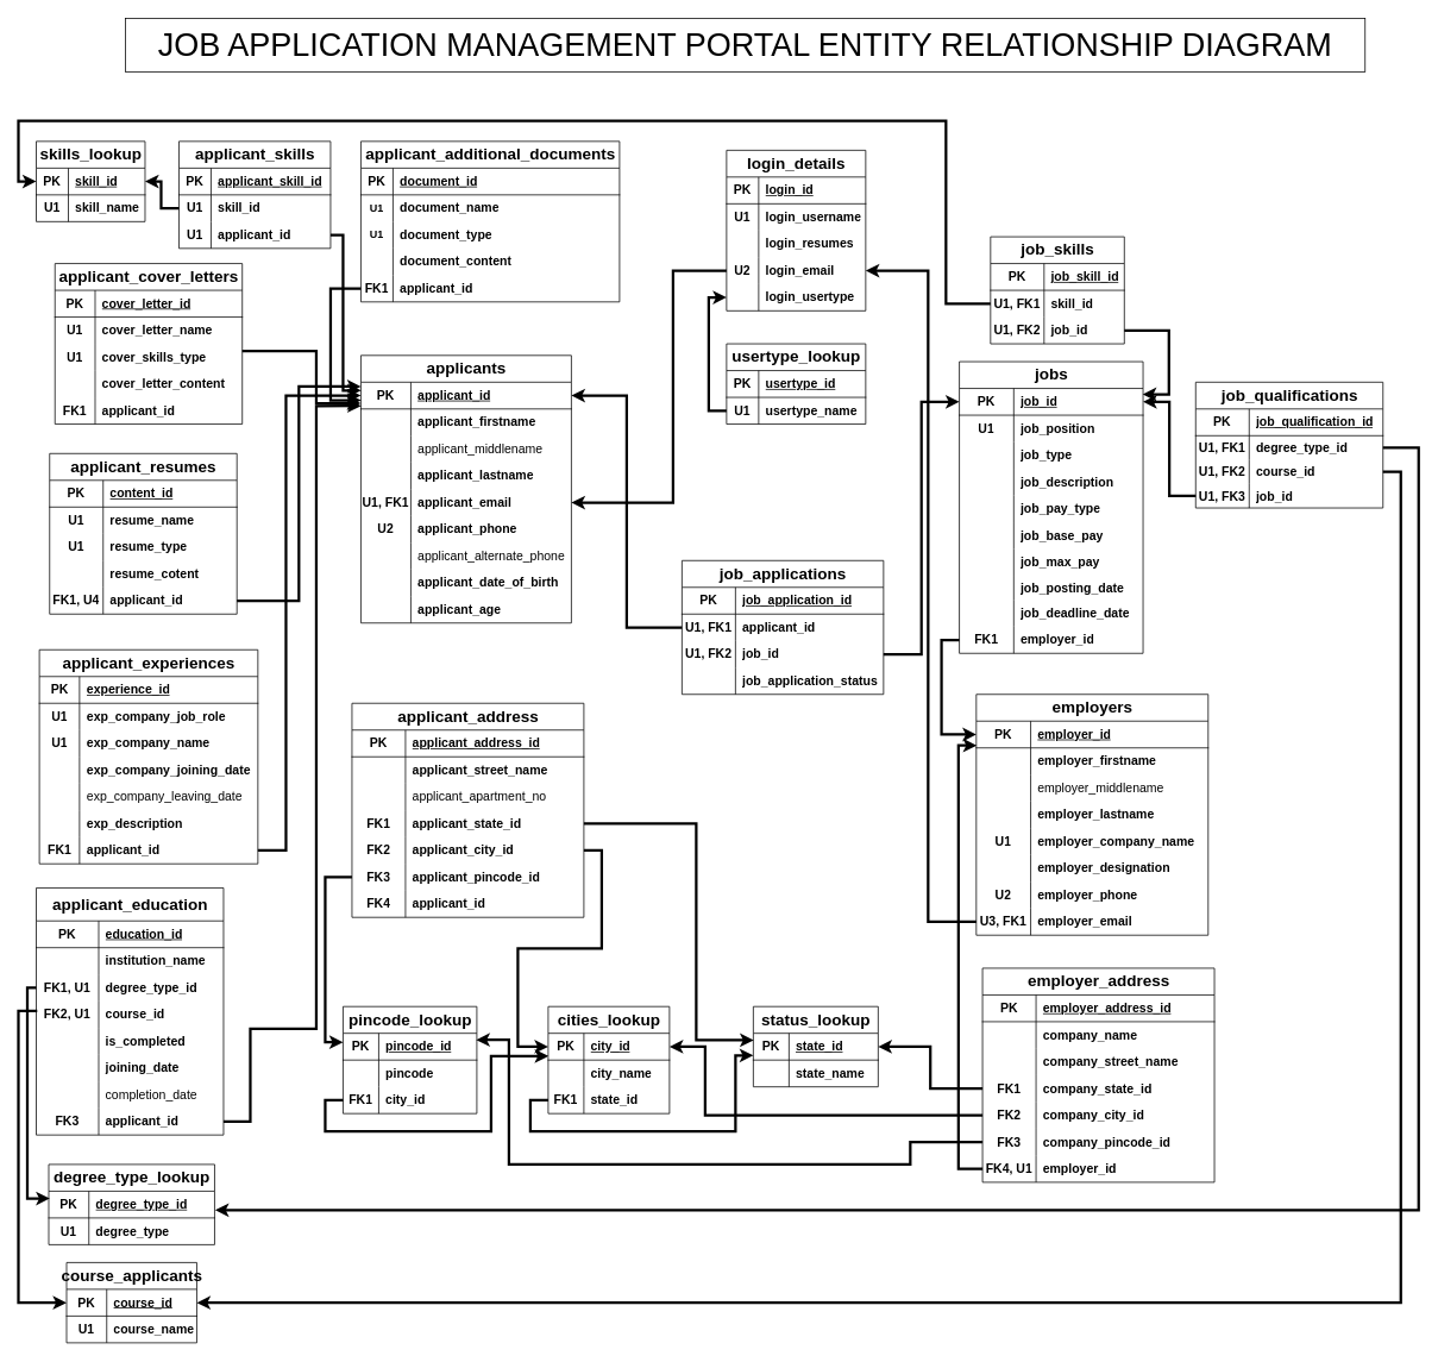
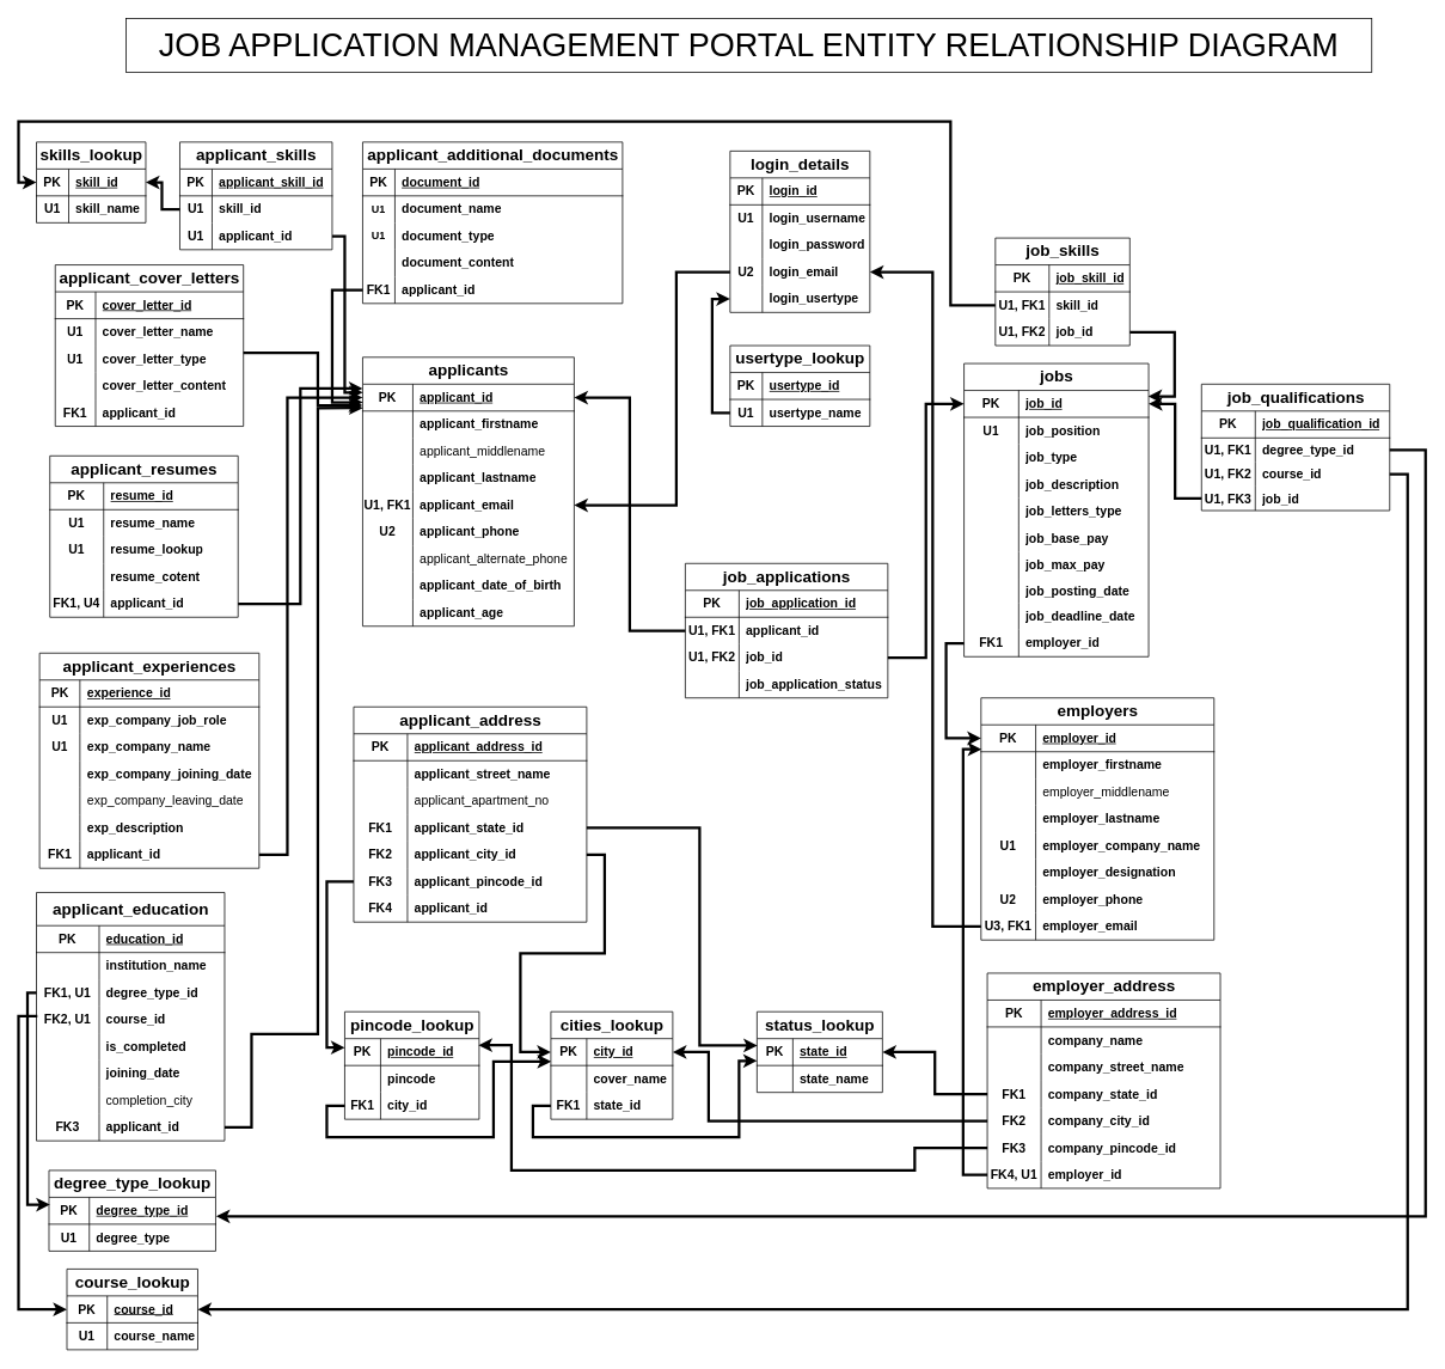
- <mxCell id="11" value="&lt;b style=&quot;border-color: var(--border-color); font-size: 14px;&quot;&gt;login_resumes&lt;/b&gt;" style="shape=partialRectangle;connectable=0;fillColor=none;top=0;left=0;bottom=0;right=0;align=left;spacingLeft=6;overflow=hidden;whiteSpace=wrap;html=1;" parent="9" vertex="1"><mxGeometry x="36" width="120" height="30" as="geometry"><mxRectangle width="120" height="30" as="alternateBounds" /></mxGeometry></mxCell>
+ <mxCell id="11" value="&lt;b style=&quot;border-color: var(--border-color); font-size: 14px;&quot;&gt;login_password&lt;/b&gt;" style="shape=partialRectangle;connectable=0;fillColor=none;top=0;left=0;bottom=0;right=0;align=left;spacingLeft=6;overflow=hidden;whiteSpace=wrap;html=1;" parent="9" vertex="1"><mxGeometry x="36" width="120" height="30" as="geometry"><mxRectangle width="120" height="30" as="alternateBounds" /></mxGeometry></mxCell>
- <mxCell id="63" value="&lt;span style=&quot;font-size: 14px;&quot;&gt;&lt;b&gt;cover_skills_type&lt;/b&gt;&lt;/span&gt;" style="shape=partialRectangle;connectable=0;fillColor=none;top=0;left=0;bottom=0;right=0;align=left;spacingLeft=6;overflow=hidden;whiteSpace=wrap;html=1;" parent="61" vertex="1"><mxGeometry x="45" width="165" height="30" as="geometry"><mxRectangle width="165" height="30" as="alternateBounds" /></mxGeometry></mxCell>
+ <mxCell id="63" value="&lt;span style=&quot;font-size: 14px;&quot;&gt;&lt;b&gt;cover_letter_type&lt;/b&gt;&lt;/span&gt;" style="shape=partialRectangle;connectable=0;fillColor=none;top=0;left=0;bottom=0;right=0;align=left;spacingLeft=6;overflow=hidden;whiteSpace=wrap;html=1;" parent="61" vertex="1"><mxGeometry x="45" width="165" height="30" as="geometry"><mxRectangle width="165" height="30" as="alternateBounds" /></mxGeometry></mxCell>
- <mxCell id="120" value="&lt;font style=&quot;font-size: 14px;&quot;&gt;content_id&lt;/font&gt;" style="shape=partialRectangle;connectable=0;fillColor=none;top=0;left=0;bottom=0;right=0;align=left;spacingLeft=6;fontStyle=5;overflow=hidden;whiteSpace=wrap;html=1;" parent="118" vertex="1"><mxGeometry x="60" width="150" height="30" as="geometry"><mxRectangle width="150" height="30" as="alternateBounds" /></mxGeometry></mxCell>
+ <mxCell id="120" value="&lt;font style=&quot;font-size: 14px;&quot;&gt;resume_id&lt;/font&gt;" style="shape=partialRectangle;connectable=0;fillColor=none;top=0;left=0;bottom=0;right=0;align=left;spacingLeft=6;fontStyle=5;overflow=hidden;whiteSpace=wrap;html=1;" parent="118" vertex="1"><mxGeometry x="60" width="150" height="30" as="geometry"><mxRectangle width="150" height="30" as="alternateBounds" /></mxGeometry></mxCell>
- <mxCell id="286" value="&lt;span style=&quot;font-size: 14px;&quot;&gt;&lt;b&gt;job_pay_type&lt;/b&gt;&lt;/span&gt;" style="shape=partialRectangle;connectable=0;fillColor=none;top=0;left=0;bottom=0;right=0;align=left;spacingLeft=6;overflow=hidden;whiteSpace=wrap;html=1;" parent="284" vertex="1"><mxGeometry x="61" width="145" height="30" as="geometry"><mxRectangle width="145" height="30" as="alternateBounds" /></mxGeometry></mxCell>
+ <mxCell id="286" value="&lt;span style=&quot;font-size: 14px;&quot;&gt;&lt;b&gt;job_letters_type&lt;/b&gt;&lt;/span&gt;" style="shape=partialRectangle;connectable=0;fillColor=none;top=0;left=0;bottom=0;right=0;align=left;spacingLeft=6;overflow=hidden;whiteSpace=wrap;html=1;" parent="284" vertex="1"><mxGeometry x="61" width="145" height="30" as="geometry"><mxRectangle width="145" height="30" as="alternateBounds" /></mxGeometry></mxCell>
- <mxCell id="126" value="&lt;font style=&quot;font-size: 14px;&quot;&gt;&lt;b&gt;resume_type&lt;/b&gt;&lt;/font&gt;" style="shape=partialRectangle;connectable=0;fillColor=none;top=0;left=0;bottom=0;right=0;align=left;spacingLeft=6;overflow=hidden;whiteSpace=wrap;html=1;" parent="124" vertex="1"><mxGeometry x="60" width="150" height="30" as="geometry"><mxRectangle width="150" height="30" as="alternateBounds" /></mxGeometry></mxCell>
+ <mxCell id="126" value="&lt;font style=&quot;font-size: 14px;&quot;&gt;&lt;b&gt;resume_lookup&lt;/b&gt;&lt;/font&gt;" style="shape=partialRectangle;connectable=0;fillColor=none;top=0;left=0;bottom=0;right=0;align=left;spacingLeft=6;overflow=hidden;whiteSpace=wrap;html=1;" parent="124" vertex="1"><mxGeometry x="60" width="150" height="30" as="geometry"><mxRectangle width="150" height="30" as="alternateBounds" /></mxGeometry></mxCell>
- <mxCell id="198" value="&lt;span style=&quot;font-size: 14px;&quot;&gt;&lt;b&gt;city_name&lt;/b&gt;&lt;/span&gt;" style="shape=partialRectangle;connectable=0;fillColor=none;top=0;left=0;bottom=0;right=0;align=left;spacingLeft=6;overflow=hidden;whiteSpace=wrap;html=1;" parent="196" vertex="1"><mxGeometry x="40" width="96" height="30" as="geometry"><mxRectangle width="96" height="30" as="alternateBounds" /></mxGeometry></mxCell>
+ <mxCell id="198" value="&lt;span style=&quot;font-size: 14px;&quot;&gt;&lt;b&gt;cover_name&lt;/b&gt;&lt;/span&gt;" style="shape=partialRectangle;connectable=0;fillColor=none;top=0;left=0;bottom=0;right=0;align=left;spacingLeft=6;overflow=hidden;whiteSpace=wrap;html=1;" parent="196" vertex="1"><mxGeometry x="40" width="96" height="30" as="geometry"><mxRectangle width="96" height="30" as="alternateBounds" /></mxGeometry></mxCell>
- <mxCell id="113" value="&lt;span style=&quot;font-size: 14px;&quot;&gt;completion_date&lt;/span&gt;" style="shape=partialRectangle;connectable=0;fillColor=none;top=0;left=0;bottom=0;right=0;align=left;spacingLeft=6;overflow=hidden;whiteSpace=wrap;html=1;" parent="111" vertex="1"><mxGeometry x="70" width="140" height="30" as="geometry"><mxRectangle width="140" height="30" as="alternateBounds" /></mxGeometry></mxCell>
+ <mxCell id="113" value="&lt;span style=&quot;font-size: 14px;&quot;&gt;completion_city&lt;/span&gt;" style="shape=partialRectangle;connectable=0;fillColor=none;top=0;left=0;bottom=0;right=0;align=left;spacingLeft=6;overflow=hidden;whiteSpace=wrap;html=1;" parent="111" vertex="1"><mxGeometry x="70" width="140" height="30" as="geometry"><mxRectangle width="140" height="30" as="alternateBounds" /></mxGeometry></mxCell>
- <mxCell id="178" value="&lt;font style=&quot;font-size: 18px;&quot;&gt;course_applicants&lt;/font&gt;" style="shape=table;startSize=30;container=1;collapsible=1;childLayout=tableLayout;fixedRows=1;rowLines=0;fontStyle=1;align=center;resizeLast=1;html=1;" parent="1" vertex="1"><mxGeometry x="74" y="1415" width="146" height="90" as="geometry" /></mxCell>
+ <mxCell id="178" value="&lt;font style=&quot;font-size: 18px;&quot;&gt;course_lookup&lt;/font&gt;" style="shape=table;startSize=30;container=1;collapsible=1;childLayout=tableLayout;fixedRows=1;rowLines=0;fontStyle=1;align=center;resizeLast=1;html=1;" parent="1" vertex="1"><mxGeometry x="74" y="1415" width="146" height="90" as="geometry" /></mxCell>
